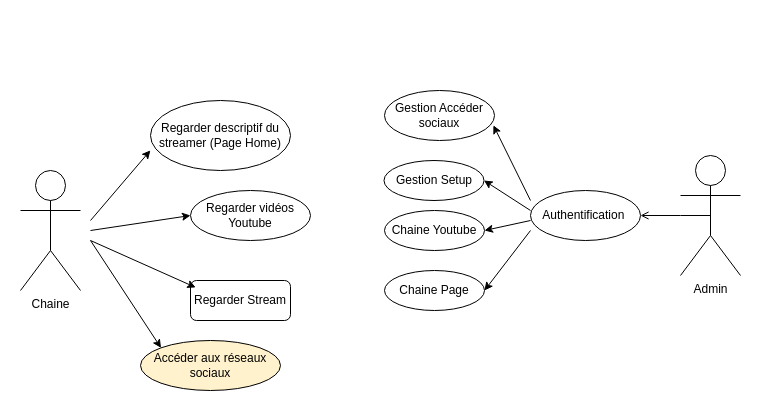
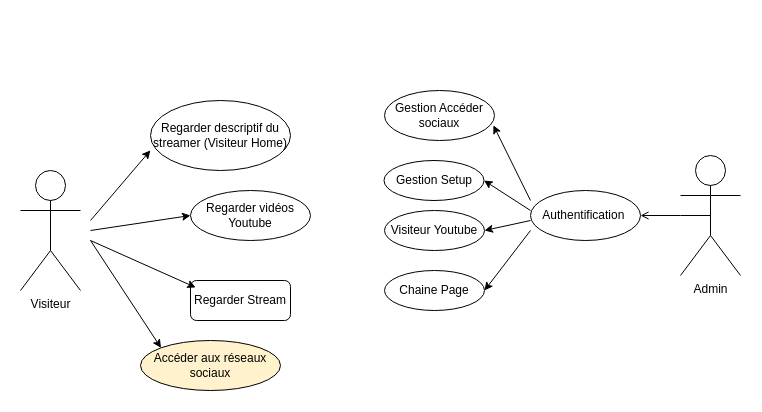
- <mxCell id="4" value="Regarder descriptif du streamer (Page Home)" style="ellipse;whiteSpace=wrap;html=1;align=center;newEdgeStyle={&quot;edgeStyle&quot;:&quot;entityRelationEdgeStyle&quot;,&quot;startArrow&quot;:&quot;none&quot;,&quot;endArrow&quot;:&quot;none&quot;,&quot;segment&quot;:10,&quot;curved&quot;:1,&quot;sourcePerimeterSpacing&quot;:0,&quot;targetPerimeterSpacing&quot;:0};treeFolding=1;treeMoving=1;" parent="1" vertex="1"><mxGeometry x="150" y="100" width="140" height="70" as="geometry" /></mxCell>
+ <mxCell id="4" value="Regarder descriptif du streamer (Visiteur Home)" style="ellipse;whiteSpace=wrap;html=1;align=center;newEdgeStyle={&quot;edgeStyle&quot;:&quot;entityRelationEdgeStyle&quot;,&quot;startArrow&quot;:&quot;none&quot;,&quot;endArrow&quot;:&quot;none&quot;,&quot;segment&quot;:10,&quot;curved&quot;:1,&quot;sourcePerimeterSpacing&quot;:0,&quot;targetPerimeterSpacing&quot;:0};treeFolding=1;treeMoving=1;" parent="1" vertex="1"><mxGeometry x="150" y="100" width="140" height="70" as="geometry" /></mxCell>
- <mxCell id="14" value="Chaine Youtube" style="ellipse;whiteSpace=wrap;html=1;align=center;newEdgeStyle={&quot;edgeStyle&quot;:&quot;entityRelationEdgeStyle&quot;,&quot;startArrow&quot;:&quot;none&quot;,&quot;endArrow&quot;:&quot;none&quot;,&quot;segment&quot;:10,&quot;curved&quot;:1,&quot;sourcePerimeterSpacing&quot;:0,&quot;targetPerimeterSpacing&quot;:0};treeFolding=1;treeMoving=1;" parent="1" vertex="1"><mxGeometry x="384" y="210" width="100" height="40" as="geometry" /></mxCell>
+ <mxCell id="14" value="Visiteur Youtube" style="ellipse;whiteSpace=wrap;html=1;align=center;newEdgeStyle={&quot;edgeStyle&quot;:&quot;entityRelationEdgeStyle&quot;,&quot;startArrow&quot;:&quot;none&quot;,&quot;endArrow&quot;:&quot;none&quot;,&quot;segment&quot;:10,&quot;curved&quot;:1,&quot;sourcePerimeterSpacing&quot;:0,&quot;targetPerimeterSpacing&quot;:0};treeFolding=1;treeMoving=1;" parent="1" vertex="1"><mxGeometry x="384" y="210" width="100" height="40" as="geometry" /></mxCell>
- <mxCell id="2" value="Chaine" style="shape=umlActor;verticalLabelPosition=bottom;verticalAlign=top;html=1;outlineConnect=0;" parent="1" vertex="1"><mxGeometry x="20" y="170" width="60" height="120" as="geometry" /></mxCell>
+ <mxCell id="2" value="Visiteur" style="shape=umlActor;verticalLabelPosition=bottom;verticalAlign=top;html=1;outlineConnect=0;" parent="1" vertex="1"><mxGeometry x="20" y="170" width="60" height="120" as="geometry" /></mxCell>
